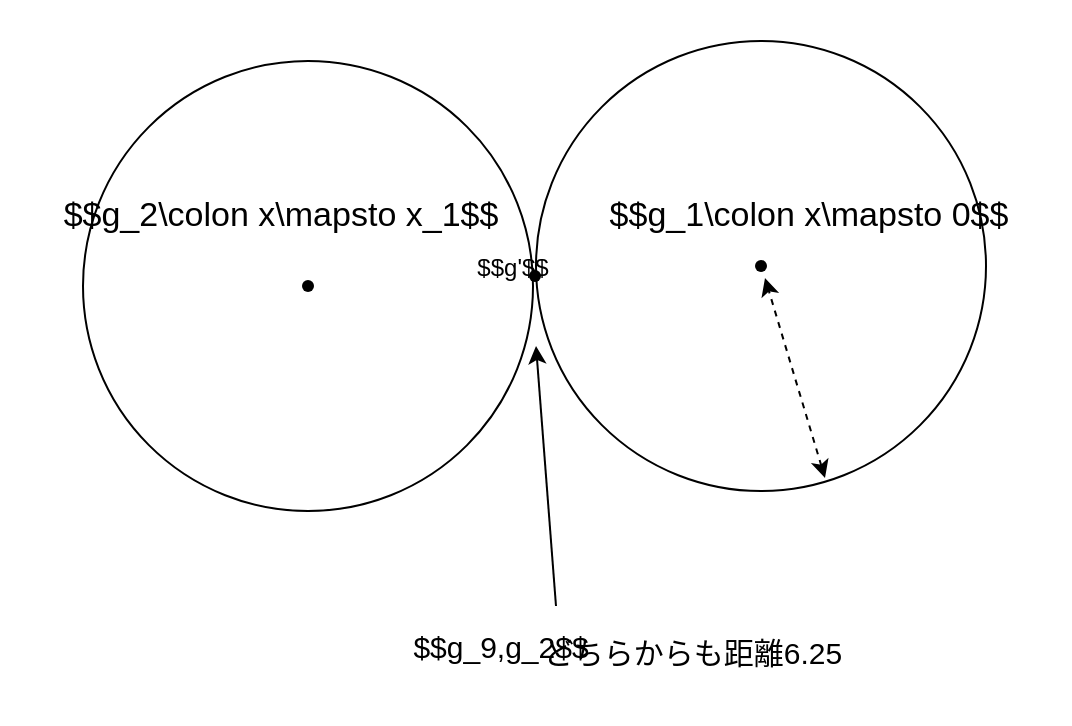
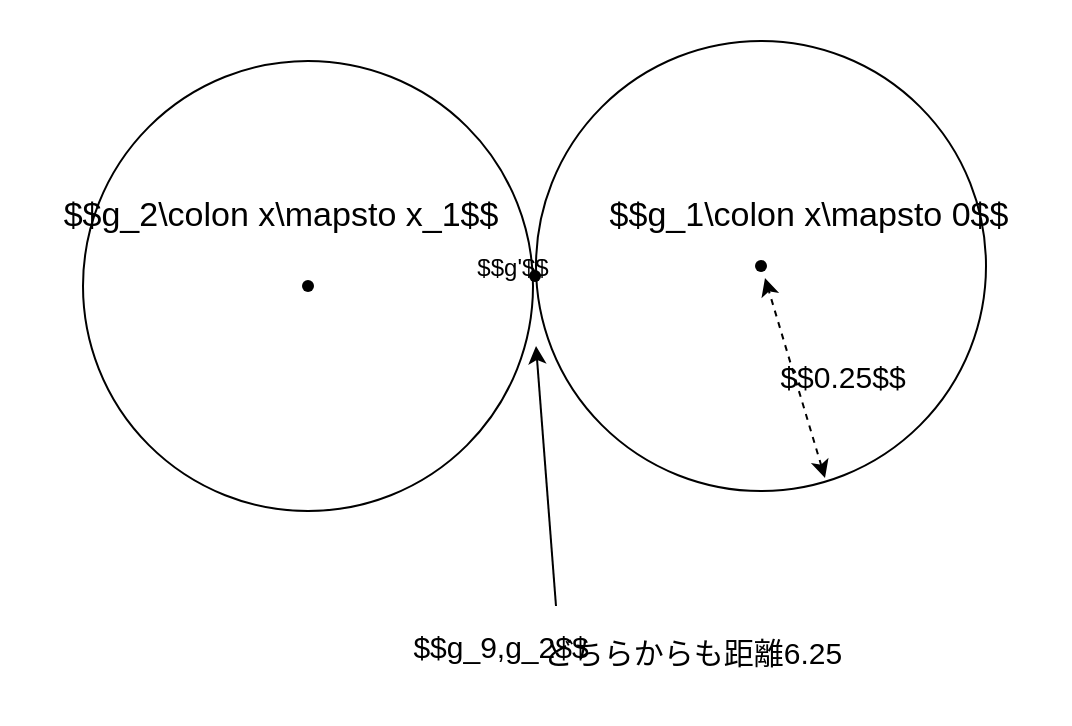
+ <mxCell id="6" value="$$0.25$$" style="text;html=1;align=center;verticalAlign=middle;resizable=0;points=[];autosize=1;strokeColor=none;fillColor=none;fontSize=15;" vertex="1" parent="1"><mxGeometry x="376" y="172.5" width="90" height="30" as="geometry" /></mxCell>
